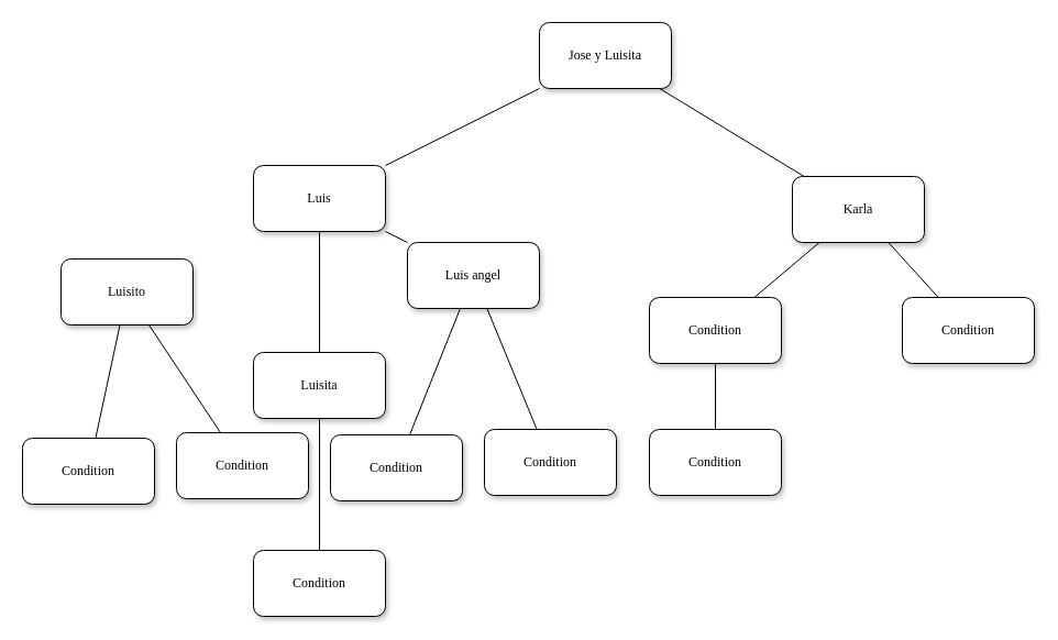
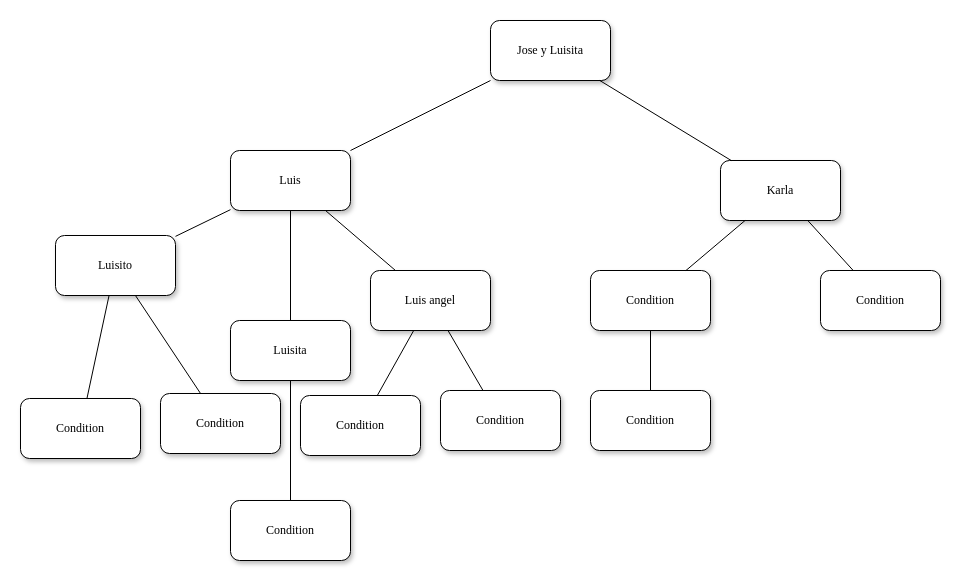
+ <mxCell id="10" value="" style="endArrow=none;html=1;rounded=0;" edge="1" parent="1" source="5" target="3"><mxGeometry width="50" height="50" relative="1" as="geometry"><mxPoint x="60" y="230" as="sourcePoint" /><mxPoint x="200" y="160" as="targetPoint" /></mxGeometry></mxCell>
- <mxCell id="9" value="&lt;span&gt;Luis angel&lt;/span&gt;" style="whiteSpace=wrap;html=1;rounded=1;shadow=1;labelBackgroundColor=none;strokeWidth=1;fontFamily=Verdana;fontSize=12;align=center;" vertex="1" parent="1"><mxGeometry x="370" y="220" width="120" height="60" as="geometry" /></mxCell>
+ <mxCell id="9" value="&lt;span&gt;Luis angel&lt;/span&gt;" style="whiteSpace=wrap;html=1;rounded=1;shadow=1;labelBackgroundColor=none;strokeWidth=1;fontFamily=Verdana;fontSize=12;align=center;" vertex="1" parent="1"><mxGeometry x="370" y="270" width="120" height="60" as="geometry" /></mxCell>
